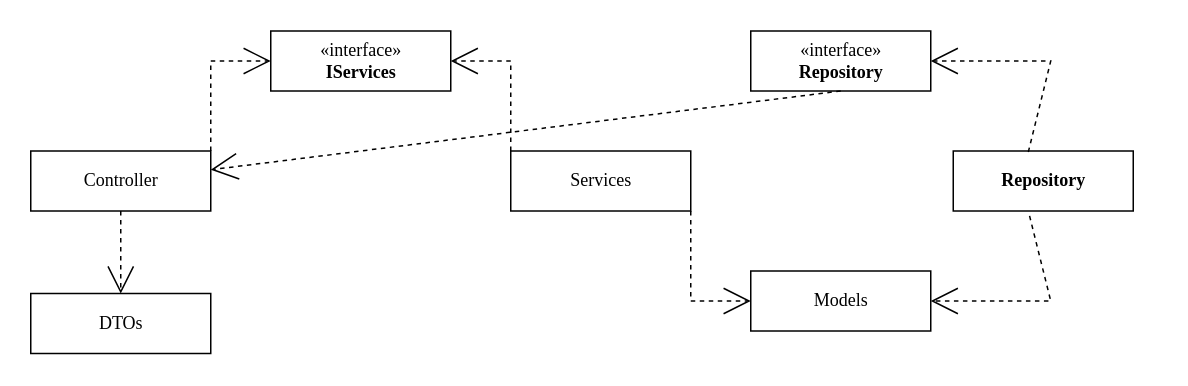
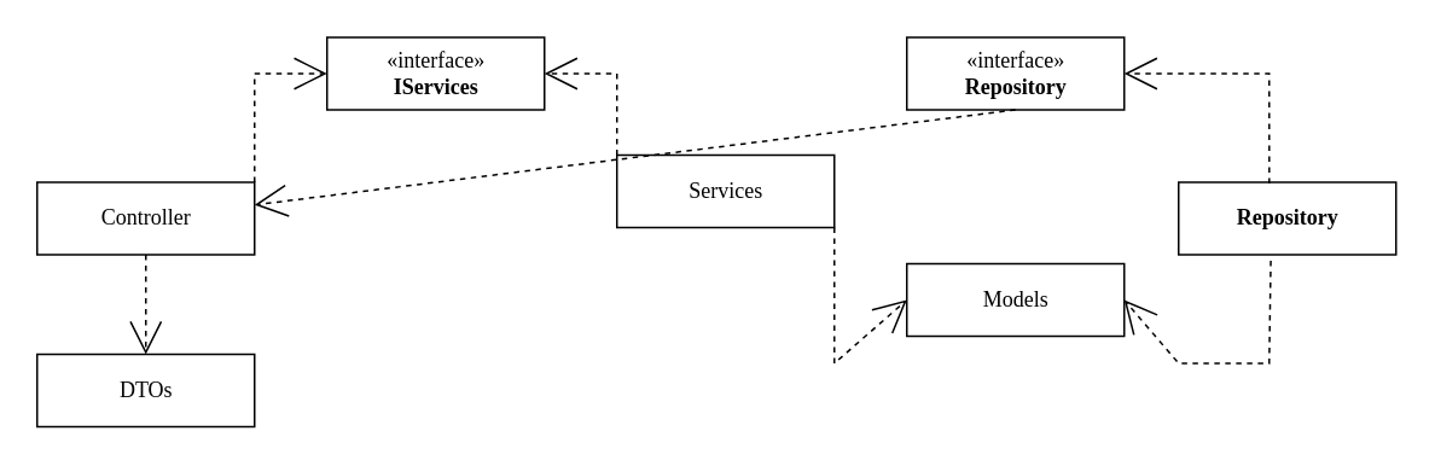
- <mxCell id="4" value="Services" style="html=1;rounded=0;shadow=0;comic=0;labelBackgroundColor=none;strokeWidth=1;fontFamily=Verdana;fontSize=12;align=center;" vertex="1" parent="1"><mxGeometry x="340" y="100" width="120" height="40" as="geometry" /></mxCell>
+ <mxCell id="4" value="Services" style="html=1;rounded=0;shadow=0;comic=0;labelBackgroundColor=none;strokeWidth=1;fontFamily=Verdana;fontSize=12;align=center;" vertex="1" parent="1"><mxGeometry x="340" y="85" width="120" height="40" as="geometry" /></mxCell>
- <mxCell id="8" value="&lt;b&gt;Repository&lt;/b&gt;" style="html=1;rounded=0;shadow=0;comic=0;labelBackgroundColor=none;strokeWidth=1;fontFamily=Verdana;fontSize=12;align=center;" vertex="1" parent="1"><mxGeometry x="635" y="100" width="120" height="40" as="geometry" /></mxCell>
+ <mxCell id="8" value="&lt;b&gt;Repository&lt;/b&gt;" style="html=1;rounded=0;shadow=0;comic=0;labelBackgroundColor=none;strokeWidth=1;fontFamily=Verdana;fontSize=12;align=center;" vertex="1" parent="1"><mxGeometry x="650" y="100" width="120" height="40" as="geometry" /></mxCell>
- <mxCell id="6" value="Models" style="html=1;rounded=0;shadow=0;comic=0;labelBackgroundColor=none;strokeWidth=1;fontFamily=Verdana;fontSize=12;align=center;" vertex="1" parent="1"><mxGeometry x="500" y="180" width="120" height="40" as="geometry" /></mxCell>
+ <mxCell id="6" value="Models" style="html=1;rounded=0;shadow=0;comic=0;labelBackgroundColor=none;strokeWidth=1;fontFamily=Verdana;fontSize=12;align=center;" vertex="1" parent="1"><mxGeometry x="500" y="145" width="120" height="40" as="geometry" /></mxCell>
